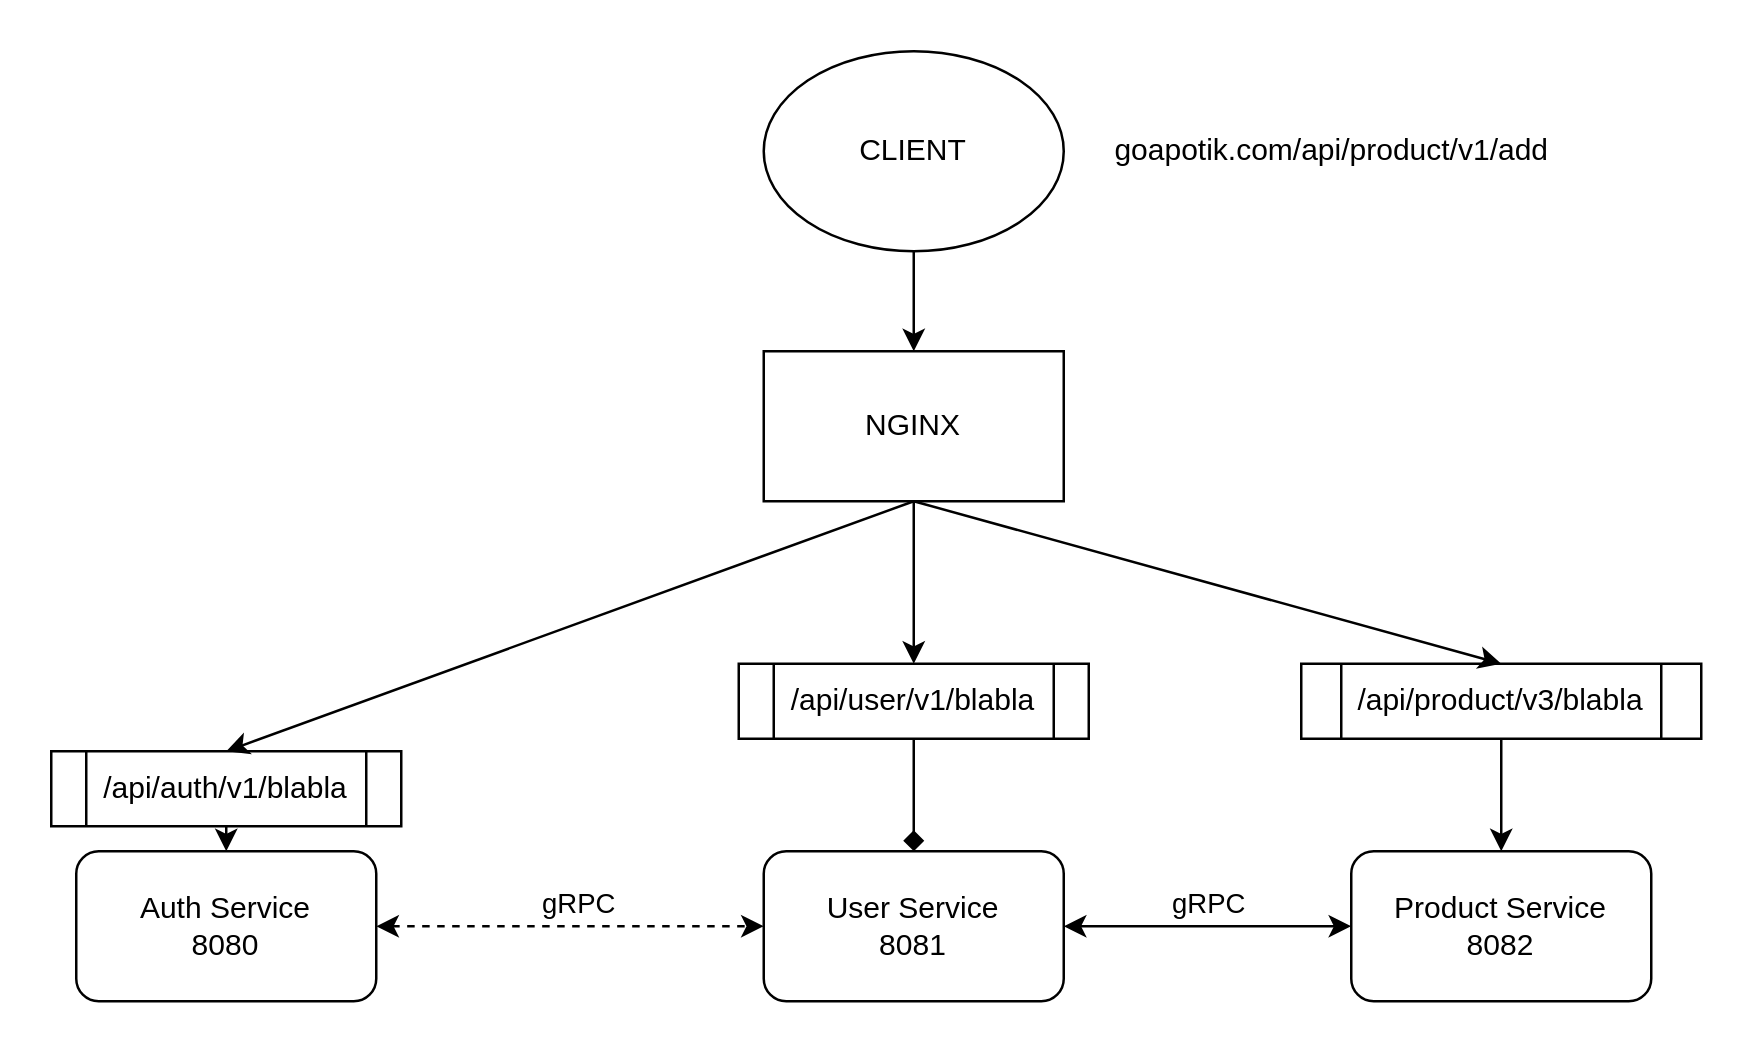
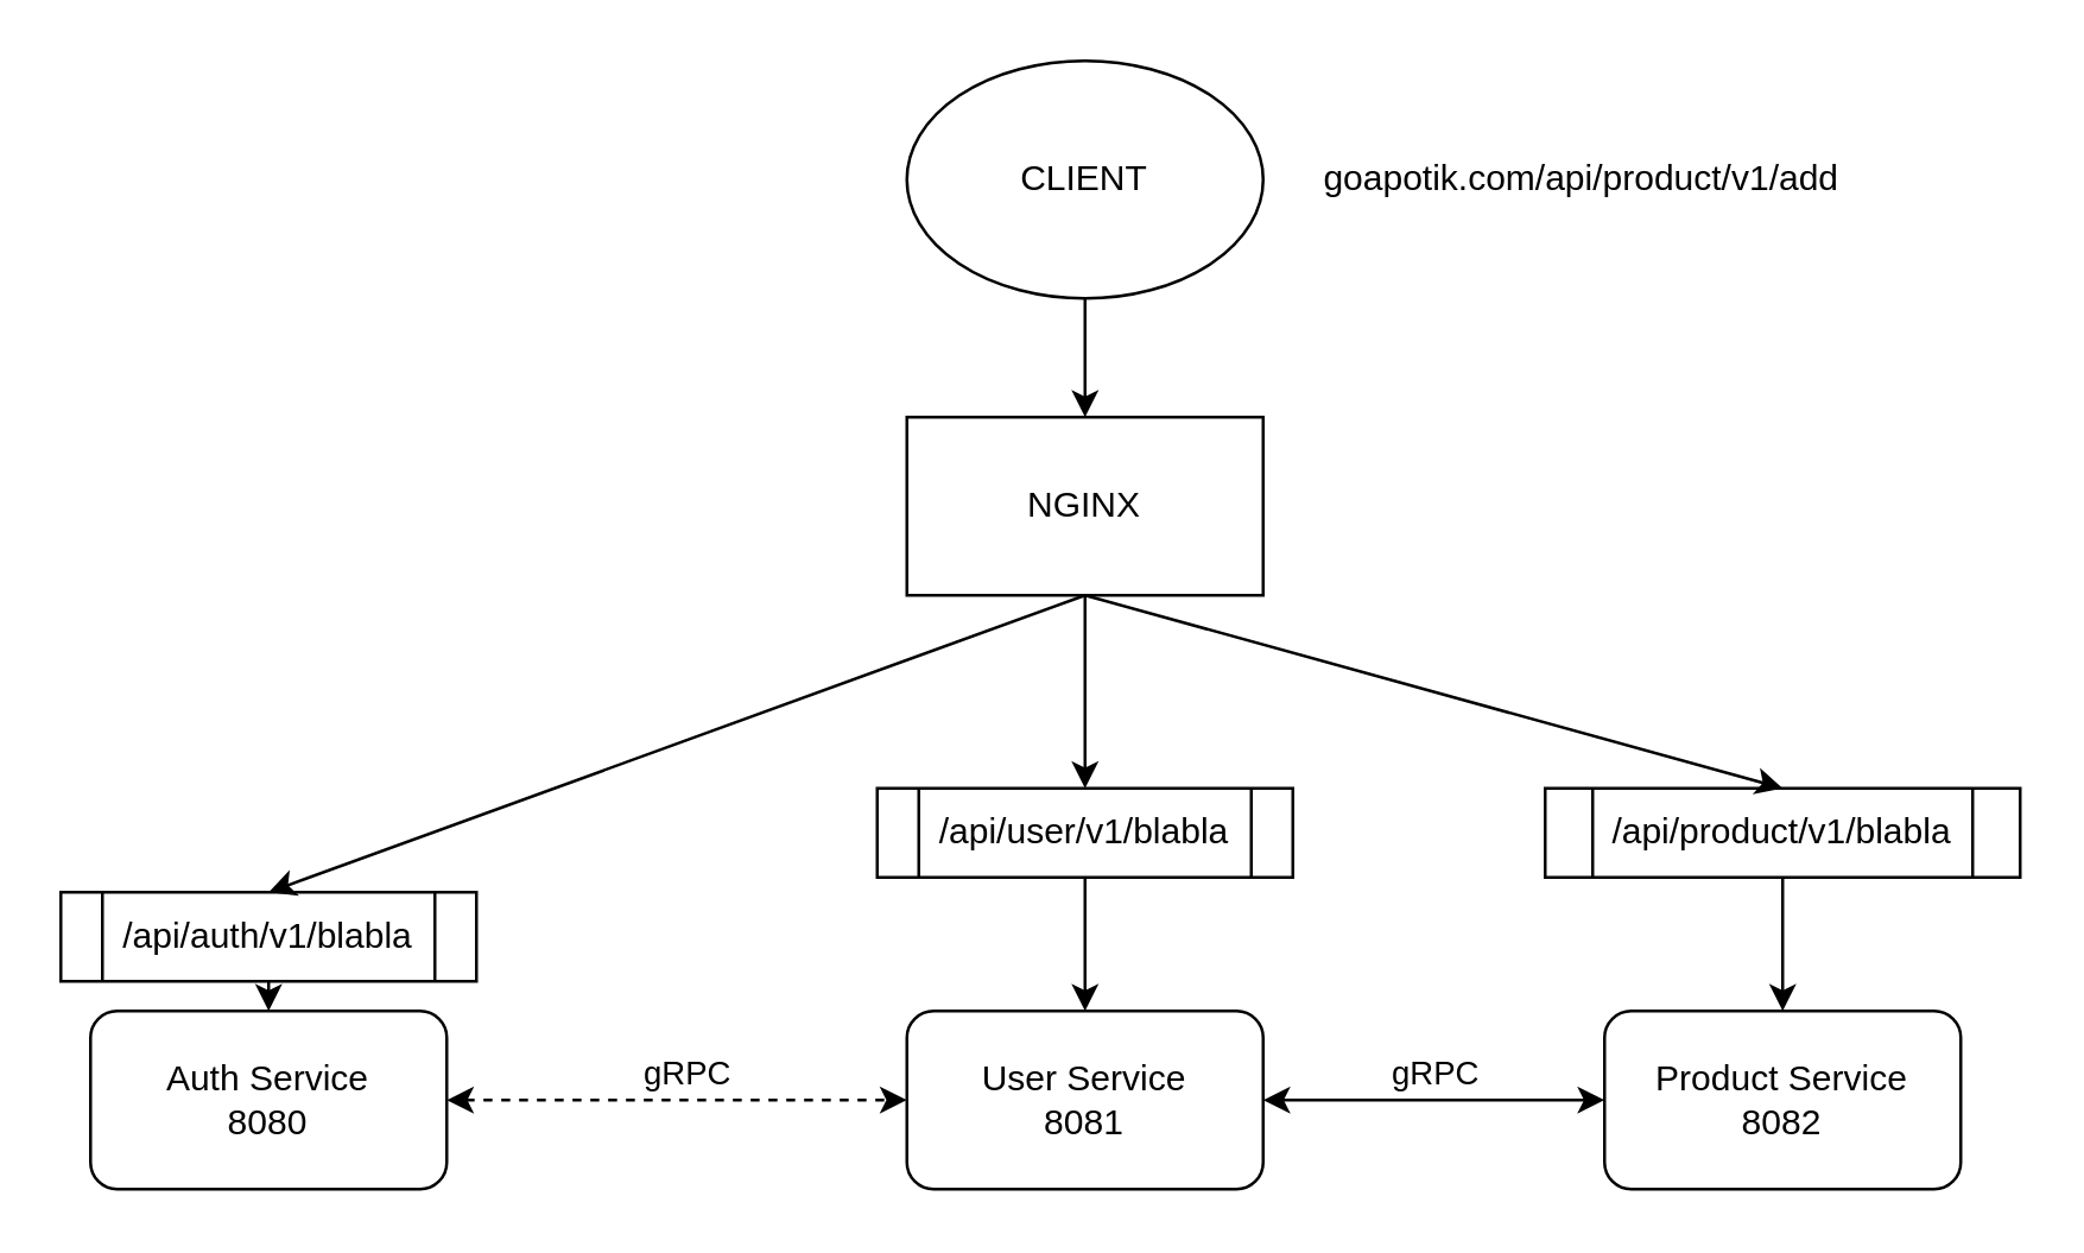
- <mxCell id="6" value="/api/product/v3/blabla" style="shape=process;whiteSpace=wrap;html=1;backgroundOutline=1;" parent="1" vertex="1"><mxGeometry x="520" y="265" width="160" height="30" as="geometry" /></mxCell>
+ <mxCell id="6" value="/api/product/v1/blabla" style="shape=process;whiteSpace=wrap;html=1;backgroundOutline=1;" parent="1" vertex="1"><mxGeometry x="520" y="265" width="160" height="30" as="geometry" /></mxCell>
- <mxCell id="15" value="" style="endArrow=diamond;html=1;rounded=0;exitX=0.5;exitY=1;exitDx=0;exitDy=0;entryX=0.5;entryY=0;entryDx=0;entryDy=0;" parent="1" source="5" target="8" edge="1"><mxGeometry width="50" height="50" relative="1" as="geometry"><mxPoint x="100" y="305" as="sourcePoint" /><mxPoint x="100" y="350" as="targetPoint" /></mxGeometry></mxCell>
+ <mxCell id="15" value="" style="endArrow=classic;html=1;rounded=0;exitX=0.5;exitY=1;exitDx=0;exitDy=0;entryX=0.5;entryY=0;entryDx=0;entryDy=0;" parent="1" source="5" target="8" edge="1"><mxGeometry width="50" height="50" relative="1" as="geometry"><mxPoint x="100" y="305" as="sourcePoint" /><mxPoint x="100" y="350" as="targetPoint" /></mxGeometry></mxCell>
